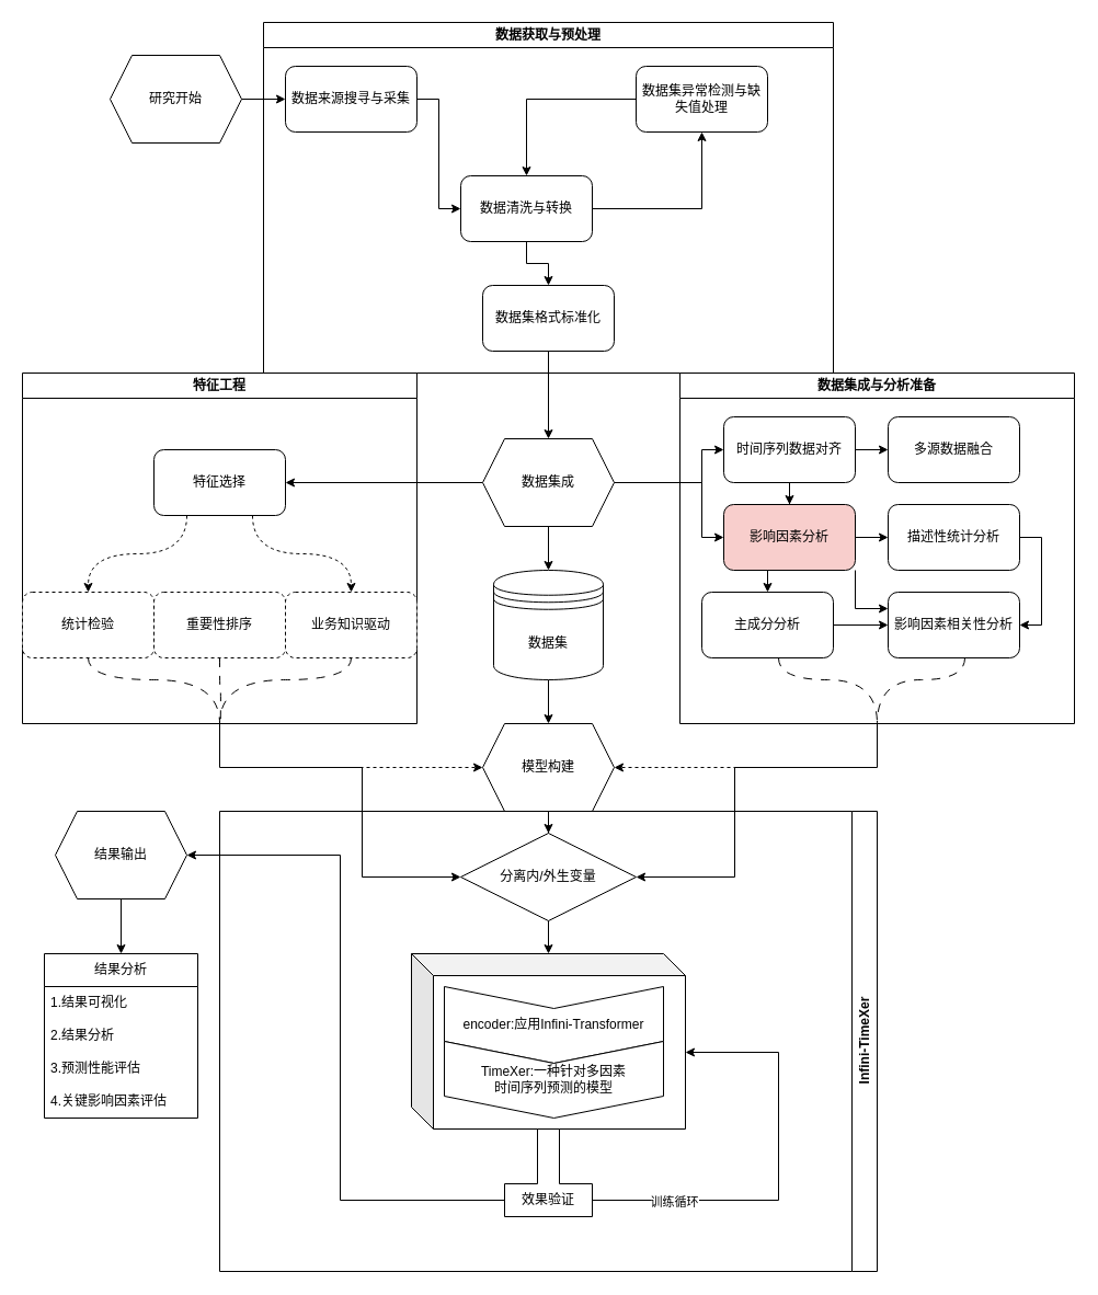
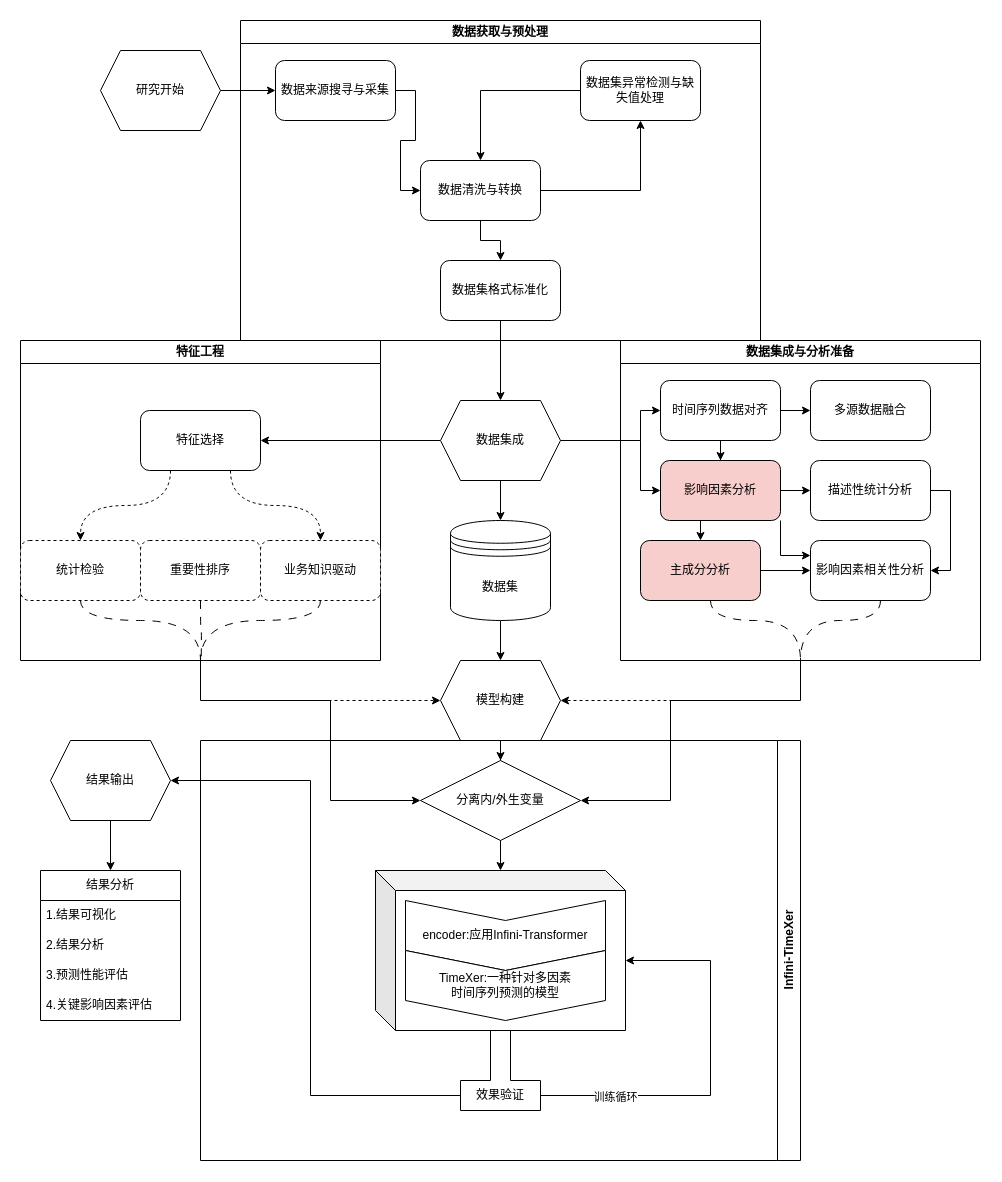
- <mxCell id="4" value="数据来源搜寻与采集" style="rounded=1;whiteSpace=wrap;html=1;movable=1;resizable=1;rotatable=1;deletable=1;editable=1;locked=0;connectable=1;" vertex="1" parent="2"><mxGeometry x="20" y="40" width="120" height="60" as="geometry" /></mxCell>
+ <mxCell id="4" value="数据来源搜寻与采集" style="rounded=1;whiteSpace=wrap;html=1;movable=1;resizable=1;rotatable=1;deletable=1;editable=1;locked=0;connectable=1;" vertex="1" parent="2"><mxGeometry x="35" y="40" width="120" height="60" as="geometry" /></mxCell>
- <mxCell id="36" value="主成分分析" style="rounded=1;whiteSpace=wrap;html=1;movable=1;resizable=1;rotatable=1;deletable=1;editable=1;locked=0;connectable=1;" vertex="1" parent="21"><mxGeometry x="20" y="200" width="120" height="60" as="geometry" /></mxCell>
+ <mxCell id="36" value="主成分分析" style="rounded=1;whiteSpace=wrap;html=1;movable=1;resizable=1;rotatable=1;deletable=1;editable=1;locked=0;connectable=1;fillColor=#f8cecc;" vertex="1" parent="21"><mxGeometry x="20" y="200" width="120" height="60" as="geometry" /></mxCell>
